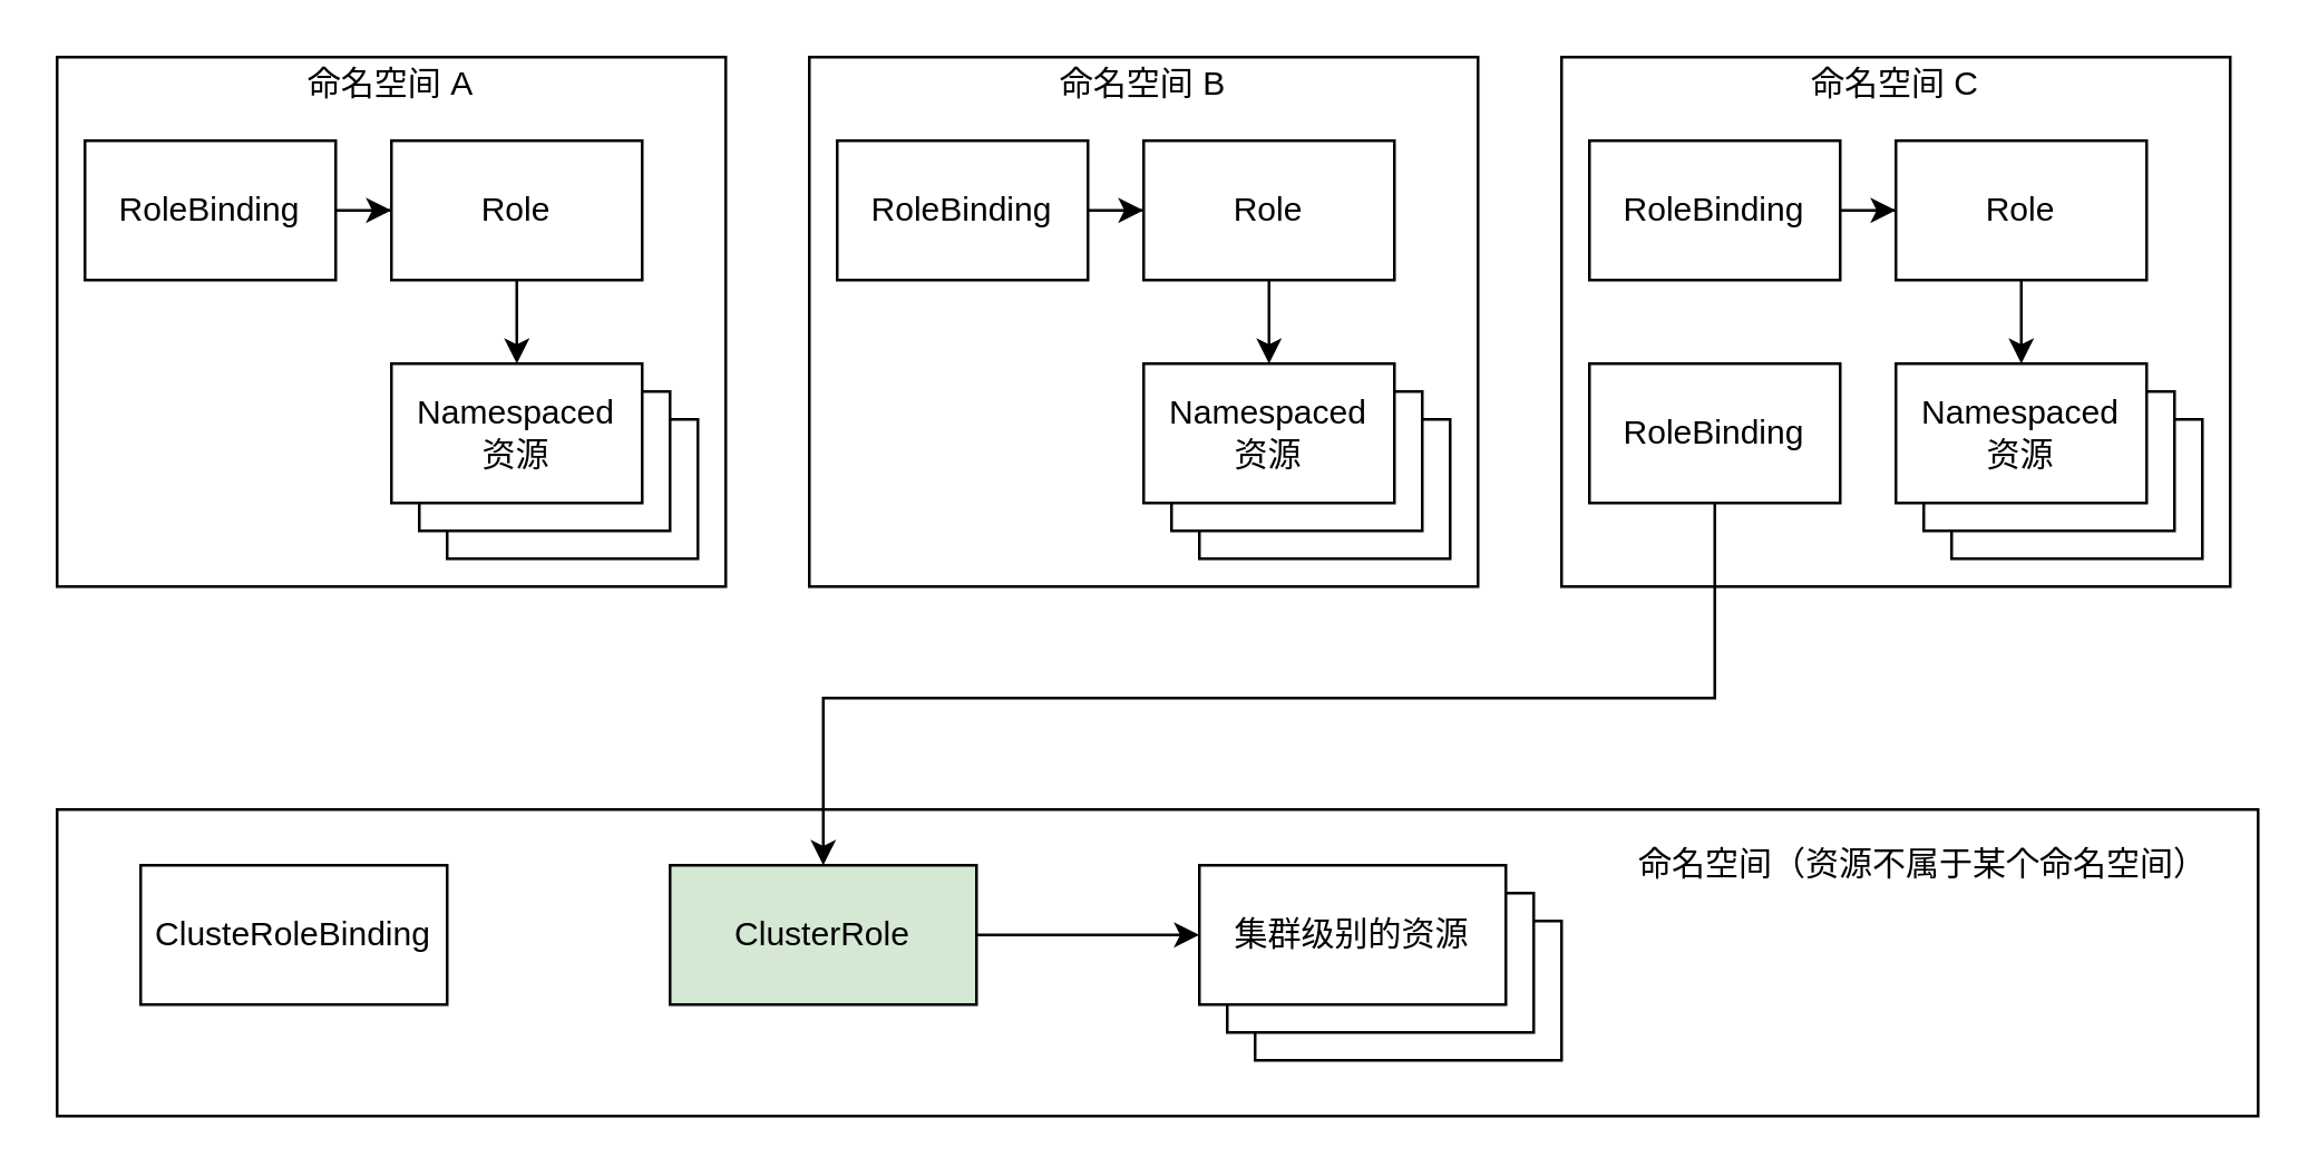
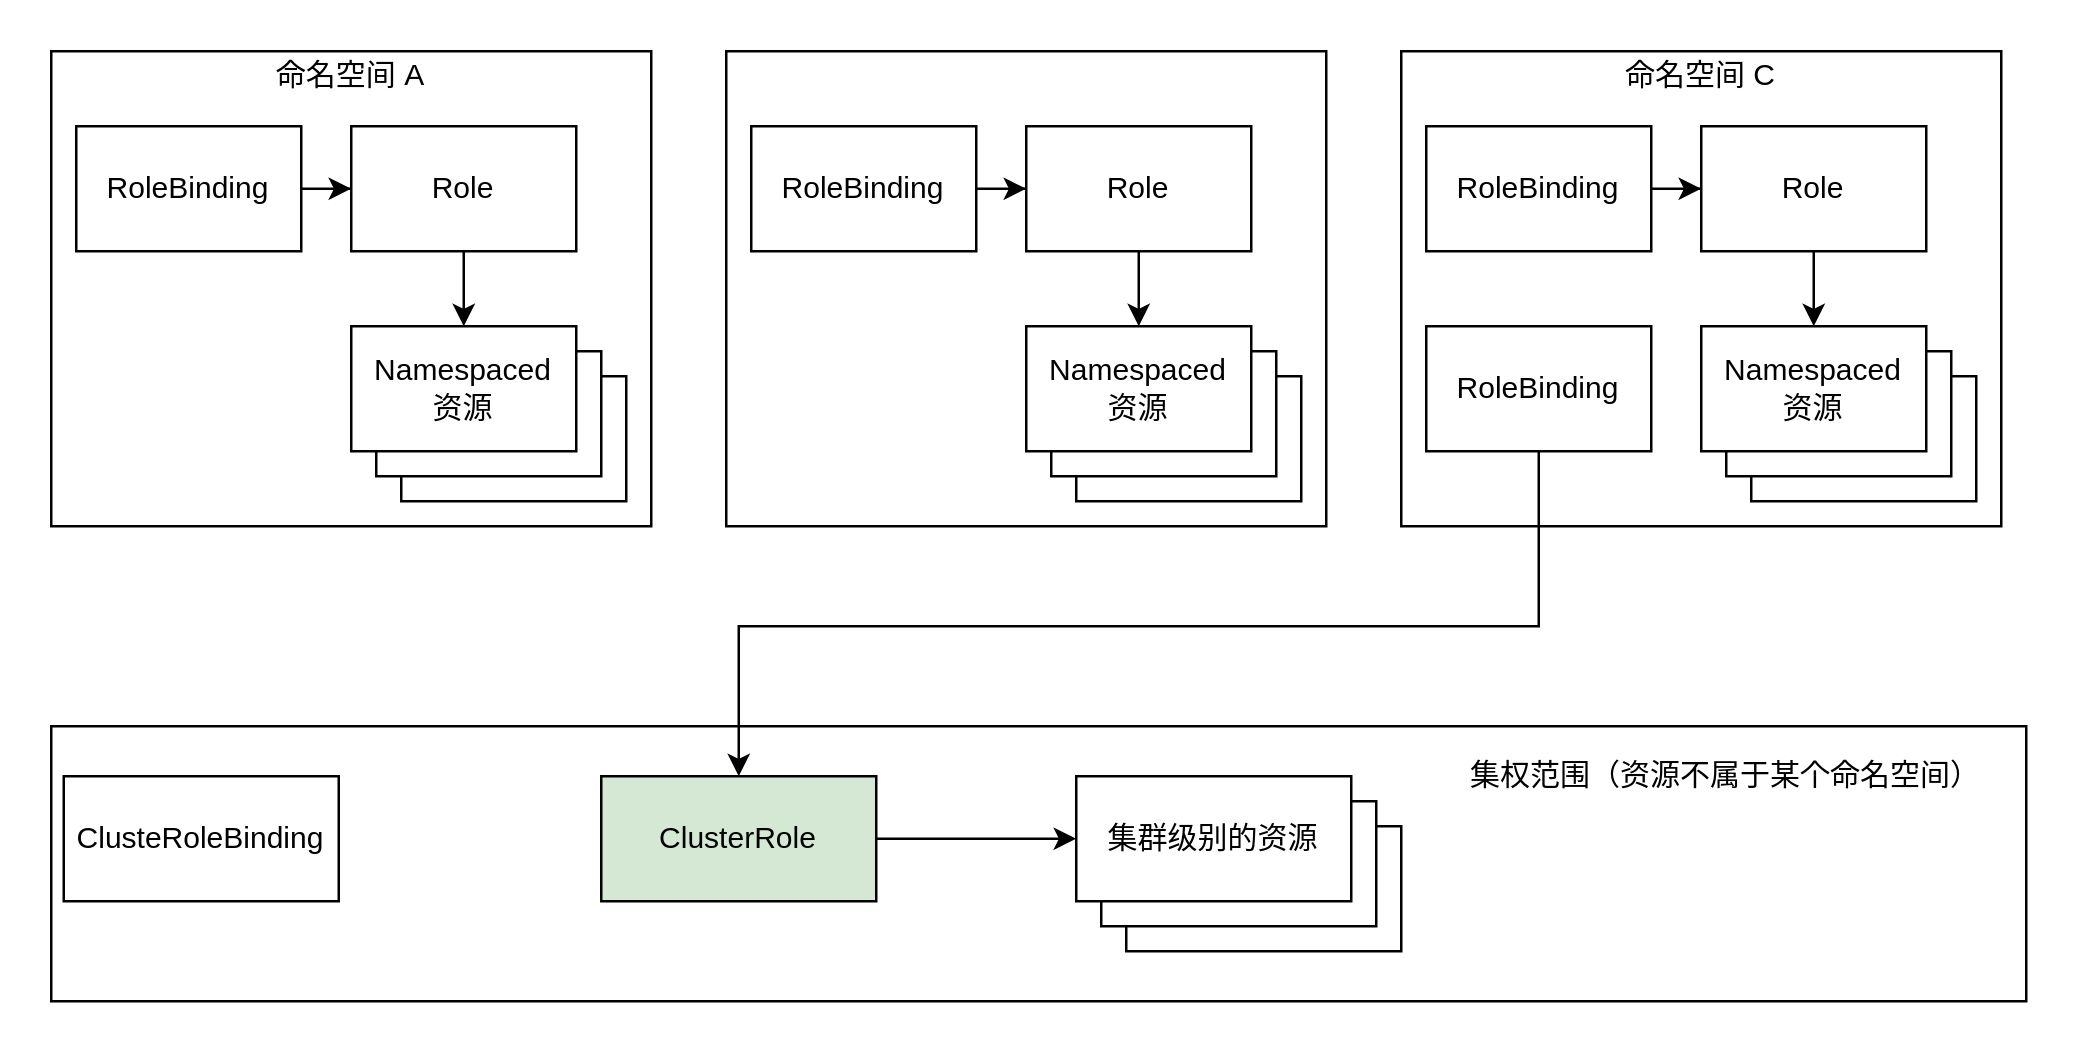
- <mxCell id="22" value="命名空间 B" style="text;html=1;strokeColor=none;fillColor=none;align=center;verticalAlign=middle;whiteSpace=wrap;rounded=0;" vertex="1" parent="1"><mxGeometry x="365" y="20" width="90" height="20" as="geometry" /></mxCell>
- <mxCell id="38" value="命名空间（资源不属于某个命名空间）" style="text;html=1;strokeColor=none;fillColor=none;align=center;verticalAlign=middle;whiteSpace=wrap;rounded=0;" vertex="1" parent="1"><mxGeometry x="580" y="300" width="220" height="20" as="geometry" /></mxCell>
+ <mxCell id="38" value="集权范围（资源不属于某个命名空间）" style="text;html=1;strokeColor=none;fillColor=none;align=center;verticalAlign=middle;whiteSpace=wrap;rounded=0;" vertex="1" parent="1"><mxGeometry x="580" y="300" width="220" height="20" as="geometry" /></mxCell>
- <mxCell id="34" value="ClusteRoleBinding" style="rounded=0;whiteSpace=wrap;html=1;" vertex="1" parent="1"><mxGeometry x="50" y="310" width="110" height="50" as="geometry" /></mxCell>
+ <mxCell id="34" value="ClusteRoleBinding" style="rounded=0;whiteSpace=wrap;html=1;" vertex="1" parent="1"><mxGeometry x="25" y="310" width="110" height="50" as="geometry" /></mxCell>
